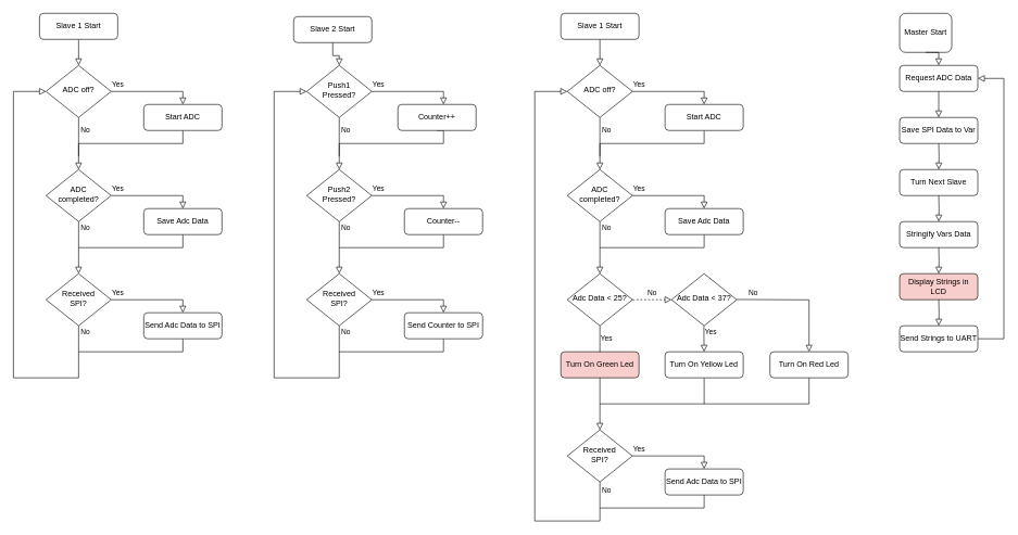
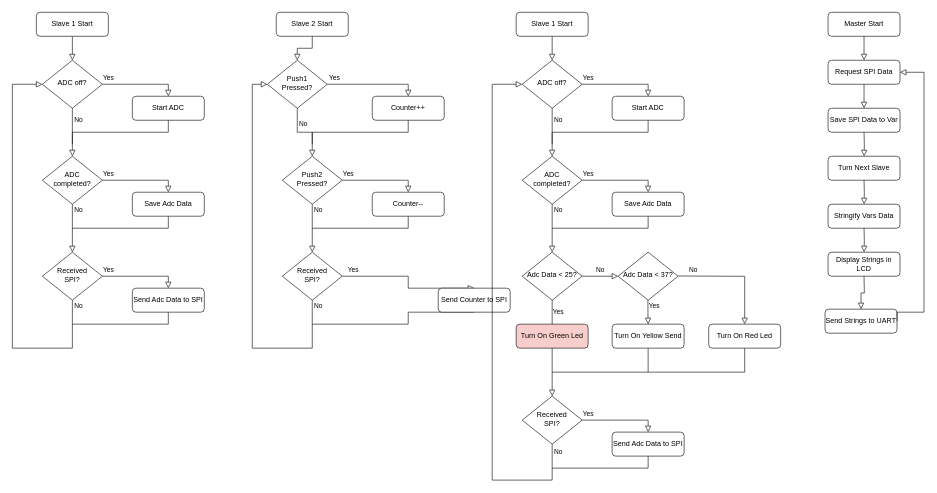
- <mxCell id="3" value="Slave 2 Start" style="rounded=1;whiteSpace=wrap;html=1;fontSize=12;glass=0;strokeWidth=1;shadow=0;" parent="1" vertex="1"><mxGeometry x="450" y="25" width="120" height="40" as="geometry" /></mxCell>
+ <mxCell id="3" value="Slave 2 Start" style="rounded=1;whiteSpace=wrap;html=1;fontSize=12;glass=0;strokeWidth=1;shadow=0;" parent="1" vertex="1"><mxGeometry x="460" y="20" width="120" height="40" as="geometry" /></mxCell>
- <mxCell id="65" value="Master Start" style="rounded=1;whiteSpace=wrap;html=1;fontSize=12;glass=0;strokeWidth=1;shadow=0;" vertex="1" parent="1"><mxGeometry x="1380" y="20" width="80" height="60" as="geometry" /></mxCell>
+ <mxCell id="65" value="Master Start" style="rounded=1;whiteSpace=wrap;html=1;fontSize=12;glass=0;strokeWidth=1;shadow=0;" vertex="1" parent="1"><mxGeometry x="1380" y="20" width="120" height="40" as="geometry" /></mxCell>
- <mxCell id="66" value="Request ADC Data" style="rounded=1;whiteSpace=wrap;html=1;fontSize=12;glass=0;strokeWidth=1;shadow=0;" vertex="1" parent="1"><mxGeometry x="1380" y="100" width="120" height="40" as="geometry" /></mxCell>
+ <mxCell id="66" value="Request SPI Data" style="rounded=1;whiteSpace=wrap;html=1;fontSize=12;glass=0;strokeWidth=1;shadow=0;" vertex="1" parent="1"><mxGeometry x="1380" y="100" width="120" height="40" as="geometry" /></mxCell>
- <mxCell id="6" value="Push1 &lt;br&gt;Pressed?" style="rhombus;whiteSpace=wrap;html=1;shadow=0;fontFamily=Helvetica;fontSize=12;align=center;strokeWidth=1;spacing=6;spacingTop=-4;" parent="1" vertex="1"><mxGeometry x="470" y="100" width="100" height="80" as="geometry" /></mxCell>
+ <mxCell id="6" value="Push1 &lt;br&gt;Pressed?" style="rhombus;whiteSpace=wrap;html=1;shadow=0;fontFamily=Helvetica;fontSize=12;align=center;strokeWidth=1;spacing=6;spacingTop=-4;" parent="1" vertex="1"><mxGeometry x="445" y="100" width="100" height="80" as="geometry" /></mxCell>
- <mxCell id="8" value="Counter++" style="rounded=1;whiteSpace=wrap;html=1;fontSize=12;glass=0;strokeWidth=1;shadow=0;" parent="1" vertex="1"><mxGeometry x="610" y="160" width="120" height="40" as="geometry" /></mxCell>
+ <mxCell id="8" value="Counter++" style="rounded=1;whiteSpace=wrap;html=1;fontSize=12;glass=0;strokeWidth=1;shadow=0;" parent="1" vertex="1"><mxGeometry x="620" y="160" width="120" height="40" as="geometry" /></mxCell>
- <mxCell id="74" value="Display Strings in LCD" style="rounded=1;whiteSpace=wrap;html=1;fontSize=12;glass=0;strokeWidth=1;shadow=0;fillColor=#f8cecc;" vertex="1" parent="1"><mxGeometry x="1380" y="420" width="120" height="40" as="geometry" /></mxCell>
+ <mxCell id="74" value="Display Strings in LCD" style="rounded=1;whiteSpace=wrap;html=1;fontSize=12;glass=0;strokeWidth=1;shadow=0;" vertex="1" parent="1"><mxGeometry x="1380" y="420" width="120" height="40" as="geometry" /></mxCell>
- <mxCell id="54" value="No" style="edgeStyle=orthogonalEdgeStyle;rounded=0;html=1;jettySize=auto;orthogonalLoop=1;fontSize=11;endArrow=block;endFill=0;endSize=8;strokeWidth=1;shadow=0;labelBackgroundColor=none;entryX=0;entryY=0.5;entryDx=0;entryDy=0;dashed=1;" edge="1" parent="1" source="55" target="57"><mxGeometry y="10" relative="1" as="geometry"><mxPoint as="offset" /><Array as="points" /><mxPoint x="1080" y="460" as="targetPoint" /></mxGeometry></mxCell>
+ <mxCell id="54" value="No" style="edgeStyle=orthogonalEdgeStyle;rounded=0;html=1;jettySize=auto;orthogonalLoop=1;fontSize=11;endArrow=block;endFill=0;endSize=8;strokeWidth=1;shadow=0;labelBackgroundColor=none;entryX=0;entryY=0.5;entryDx=0;entryDy=0;" edge="1" parent="1" source="55" target="57"><mxGeometry y="10" relative="1" as="geometry"><mxPoint as="offset" /><Array as="points" /><mxPoint x="1080" y="460" as="targetPoint" /></mxGeometry></mxCell>
- <mxCell id="18" value="Send Counter to SPI" style="rounded=1;whiteSpace=wrap;html=1;fontSize=12;glass=0;strokeWidth=1;shadow=0;" vertex="1" parent="1"><mxGeometry x="620" y="480" width="120" height="40" as="geometry" /></mxCell>
+ <mxCell id="18" value="Send Counter to SPI" style="rounded=1;whiteSpace=wrap;html=1;fontSize=12;glass=0;strokeWidth=1;shadow=0;" vertex="1" parent="1"><mxGeometry x="730" y="480" width="120" height="40" as="geometry" /></mxCell>
- <mxCell id="76" value="Send Strings to UART" style="rounded=1;whiteSpace=wrap;html=1;fontSize=12;glass=0;strokeWidth=1;shadow=0;" vertex="1" parent="1"><mxGeometry x="1380" y="500" width="120" height="40" as="geometry" /></mxCell>
+ <mxCell id="76" value="Send Strings to UART" style="rounded=1;whiteSpace=wrap;html=1;fontSize=12;glass=0;strokeWidth=1;shadow=0;" vertex="1" parent="1"><mxGeometry x="1375" y="515" width="120" height="40" as="geometry" /></mxCell>
- <mxCell id="59" value="Turn On Yellow Led" style="rounded=1;whiteSpace=wrap;html=1;fontSize=12;glass=0;strokeWidth=1;shadow=0;" vertex="1" parent="1"><mxGeometry x="1020" y="540" width="120" height="40" as="geometry" /></mxCell>
+ <mxCell id="59" value="Turn On Yellow Send" style="rounded=1;whiteSpace=wrap;html=1;fontSize=12;glass=0;strokeWidth=1;shadow=0;" vertex="1" parent="1"><mxGeometry x="1020" y="540" width="120" height="40" as="geometry" /></mxCell>
